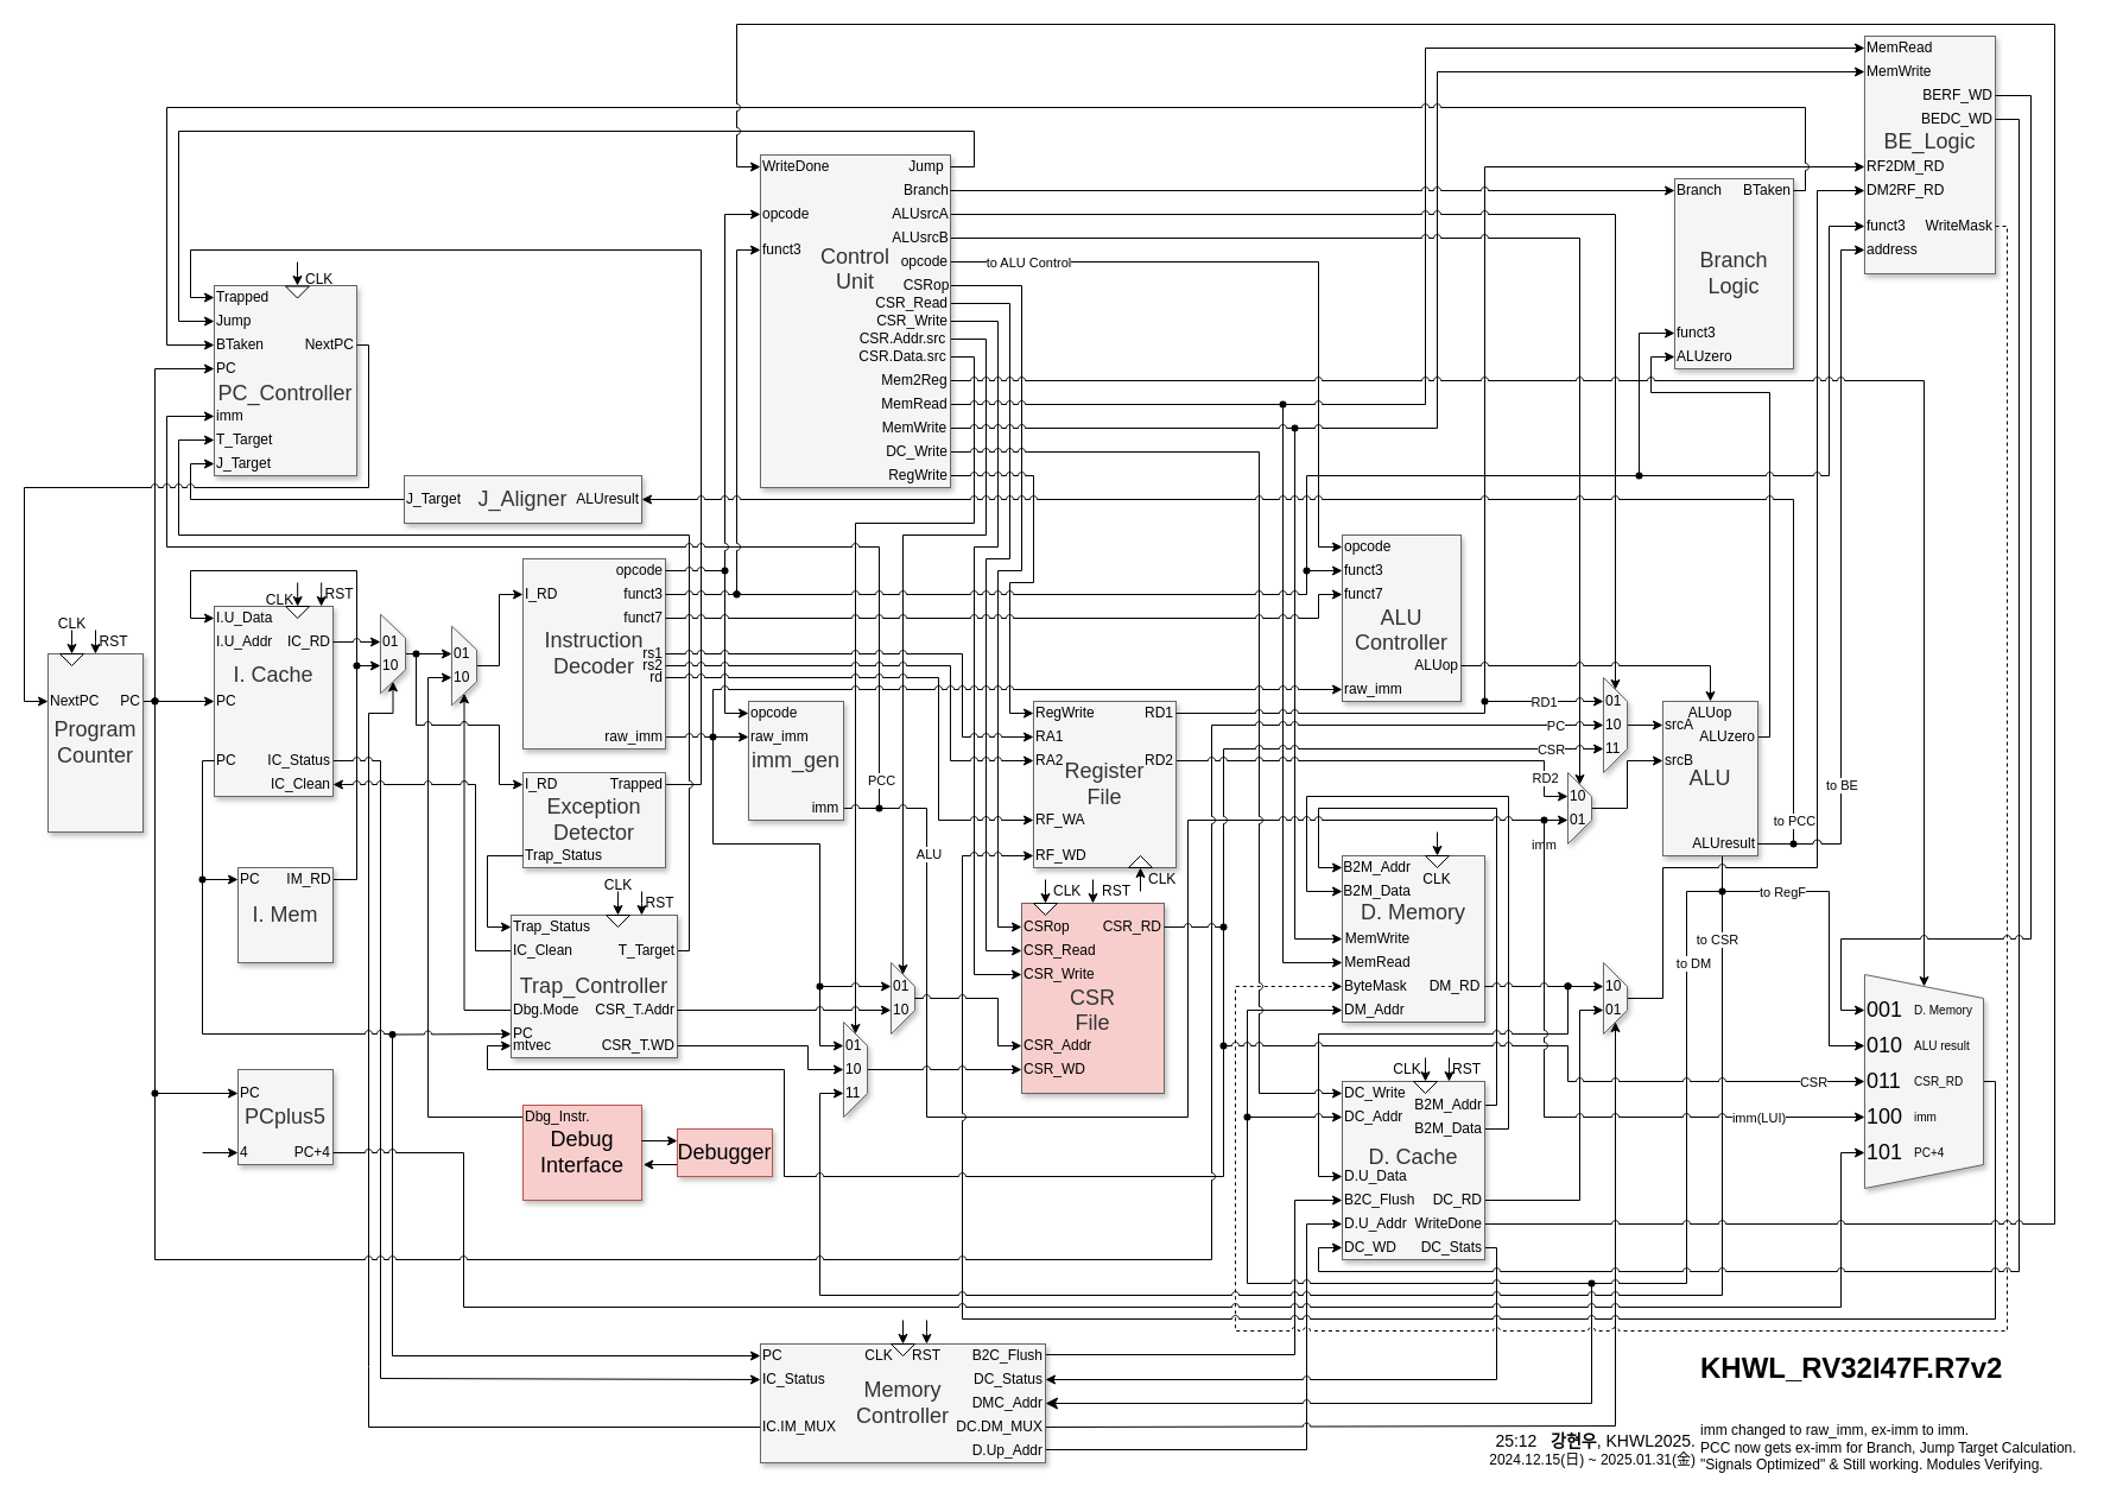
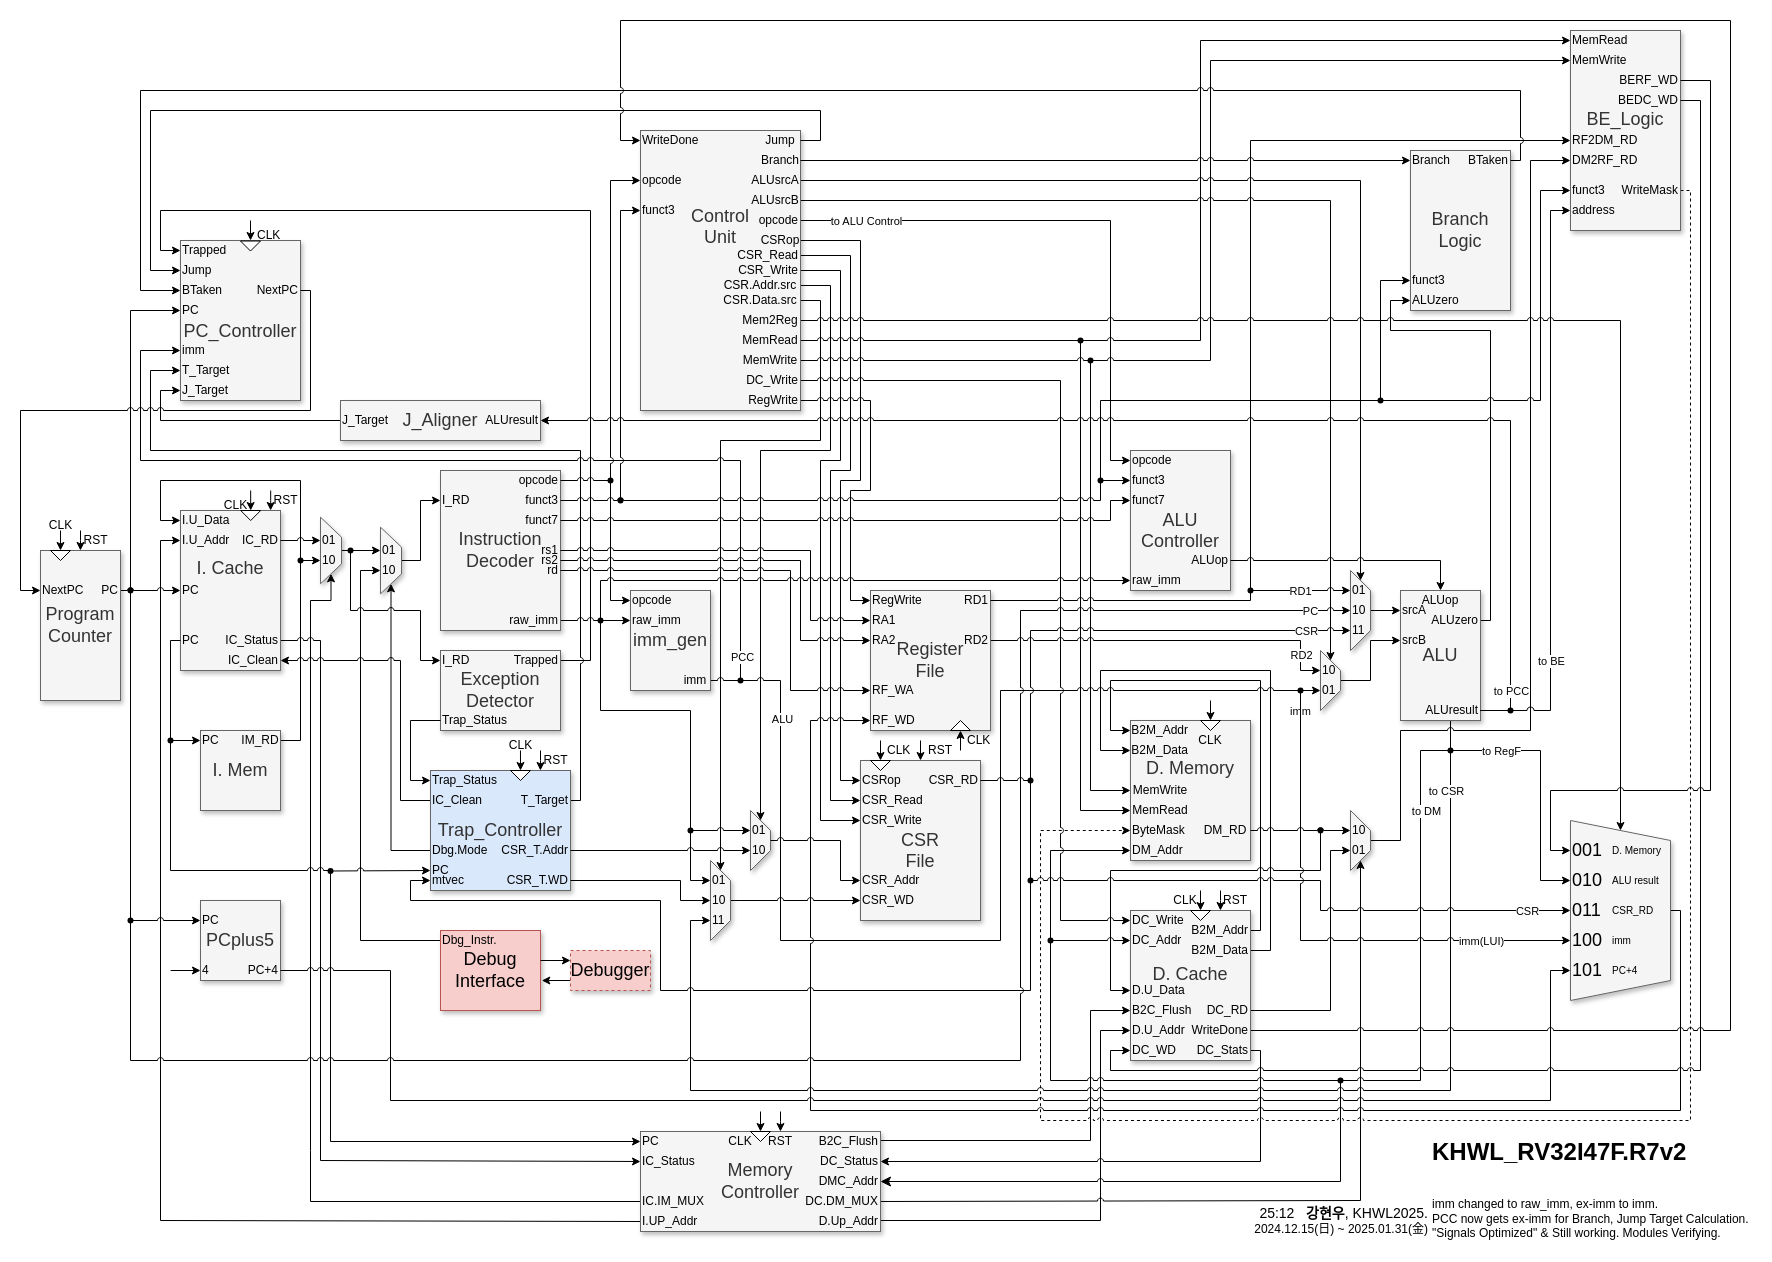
- <mxCell id="116" value="&lt;div&gt;Trap_Controller&lt;/div&gt;" style="whiteSpace=wrap;html=1;shadow=1;fontSize=18;fillColor=#f5f5f5;strokeColor=#666666;container=0;fontColor=#333333;" parent="115" vertex="1"><mxGeometry width="140" height="120" as="geometry" /></mxCell>
+ <mxCell id="116" value="&lt;div&gt;Trap_Controller&lt;/div&gt;" style="whiteSpace=wrap;html=1;shadow=1;fontSize=18;fillColor=#dae8fc;strokeColor=#666666;container=0;fontColor=#333333;" parent="115" vertex="1"><mxGeometry width="140" height="120" as="geometry" /></mxCell>
- <mxCell id="148" value="&lt;div&gt;&lt;span style=&quot;background-color: transparent;&quot;&gt;&lt;br&gt;&lt;/span&gt;&lt;/div&gt;&lt;div&gt;&lt;span style=&quot;background-color: transparent;&quot;&gt;CSR&lt;/span&gt;&lt;br&gt;&lt;/div&gt;&lt;div&gt;&lt;span style=&quot;background-color: transparent;&quot;&gt;File&lt;/span&gt;&lt;/div&gt;" style="whiteSpace=wrap;html=1;shadow=1;fontSize=18;fillColor=#f8cecc;strokeColor=#666666;container=0;fontColor=#333333;" parent="143" vertex="1"><mxGeometry y="20" width="120" height="160" as="geometry" /></mxCell>
+ <mxCell id="148" value="&lt;div&gt;&lt;span style=&quot;background-color: transparent;&quot;&gt;&lt;br&gt;&lt;/span&gt;&lt;/div&gt;&lt;div&gt;&lt;span style=&quot;background-color: transparent;&quot;&gt;CSR&lt;/span&gt;&lt;br&gt;&lt;/div&gt;&lt;div&gt;&lt;span style=&quot;background-color: transparent;&quot;&gt;File&lt;/span&gt;&lt;/div&gt;" style="whiteSpace=wrap;html=1;shadow=1;fontSize=18;fillColor=#f5f5f5;strokeColor=#666666;container=0;fontColor=#333333;" parent="143" vertex="1"><mxGeometry y="20" width="120" height="160" as="geometry" /></mxCell>
- <mxCell id="165" value="Debugger" style="whiteSpace=wrap;html=1;shadow=1;fontSize=18;fillColor=#f8cecc;strokeColor=#b85450;container=0;" parent="1" vertex="1"><mxGeometry x="570" y="950" width="80" height="40" as="geometry" /></mxCell>
+ <mxCell id="165" value="Debugger" style="whiteSpace=wrap;html=1;shadow=1;fontSize=18;fillColor=#f8cecc;strokeColor=#b85450;container=0;dashed=1;" parent="1" vertex="1"><mxGeometry x="570" y="950" width="80" height="40" as="geometry" /></mxCell>
+ <mxCell id="8" style="edgeStyle=orthogonalEdgeStyle;rounded=0;orthogonalLoop=1;jettySize=auto;html=1;entryX=0;entryY=0.5;entryDx=0;entryDy=0;jumpStyle=arc;exitX=0;exitY=0.5;exitDx=0;exitDy=0;" parent="1" source="259" target="59" edge="1"><mxGeometry relative="1" as="geometry"><Array as="points"><mxPoint x="160" y="1220" /><mxPoint x="160" y="540" /></Array></mxGeometry></mxCell>
+ <mxCell id="259" value="I.UP_Addr" style="text;html=1;align=left;verticalAlign=middle;whiteSpace=wrap;rounded=0;" parent="256" vertex="1"><mxGeometry y="80" width="60" height="20" as="geometry" /></mxCell>
